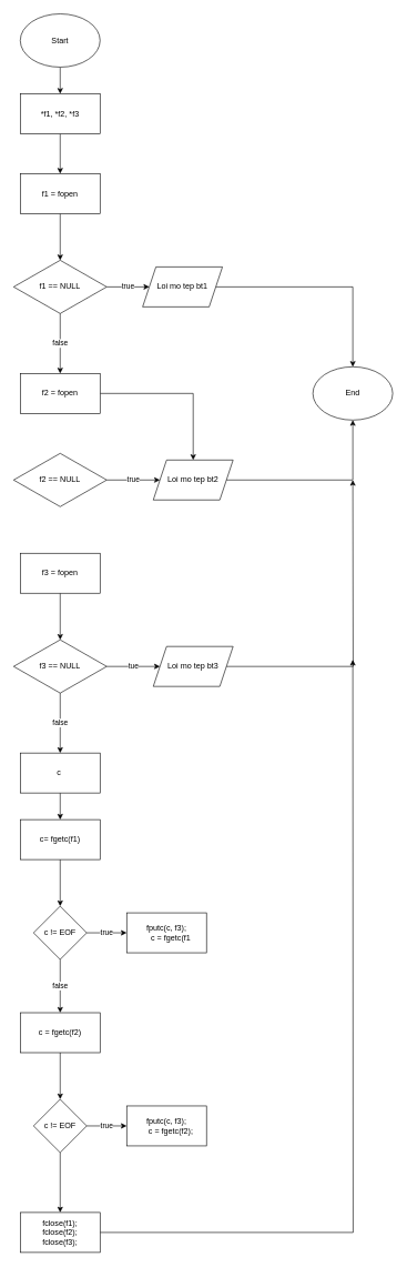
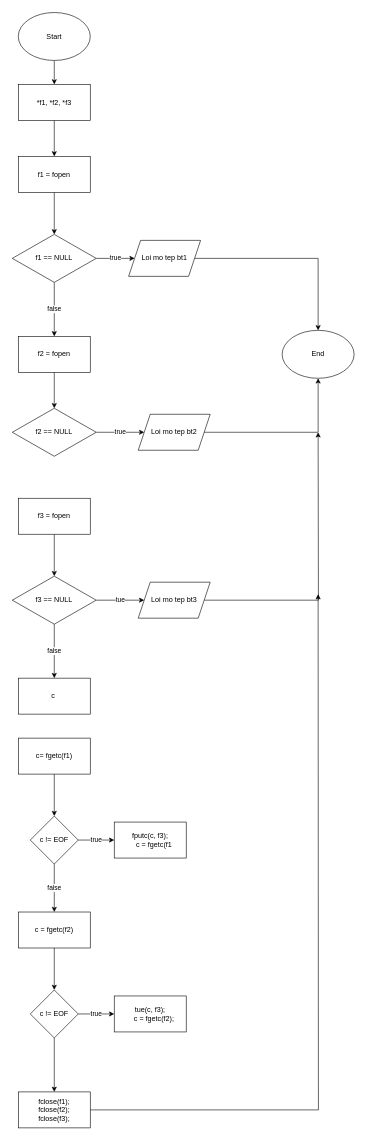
- <mxCell id="14" value="" style="edgeStyle=orthogonalEdgeStyle;rounded=0;orthogonalLoop=1;jettySize=auto;html=1;" edge="1" parent="1" source="15" target="19"><mxGeometry relative="1" as="geometry" /></mxCell>
+ <mxCell id="14" value="" style="edgeStyle=orthogonalEdgeStyle;rounded=0;orthogonalLoop=1;jettySize=auto;html=1;" edge="1" parent="1" source="15" target="17"><mxGeometry relative="1" as="geometry" /></mxCell>
- <mxCell id="27" value="" style="edgeStyle=orthogonalEdgeStyle;rounded=0;orthogonalLoop=1;jettySize=auto;html=1;" edge="1" parent="1" source="28" target="30"><mxGeometry relative="1" as="geometry" /></mxCell>
- <mxCell id="40" value="fputc(c, f3);&#10;    c = fgetc(f2);" style="whiteSpace=wrap;html=1;rounded=0;" vertex="1" parent="1"><mxGeometry x="190" y="1660" width="120" height="60" as="geometry" /></mxCell>
+ <mxCell id="40" value="tue(c, f3);&#10;    c = fgetc(f2);" style="whiteSpace=wrap;html=1;rounded=0;" vertex="1" parent="1"><mxGeometry x="190" y="1660" width="120" height="60" as="geometry" /></mxCell>
